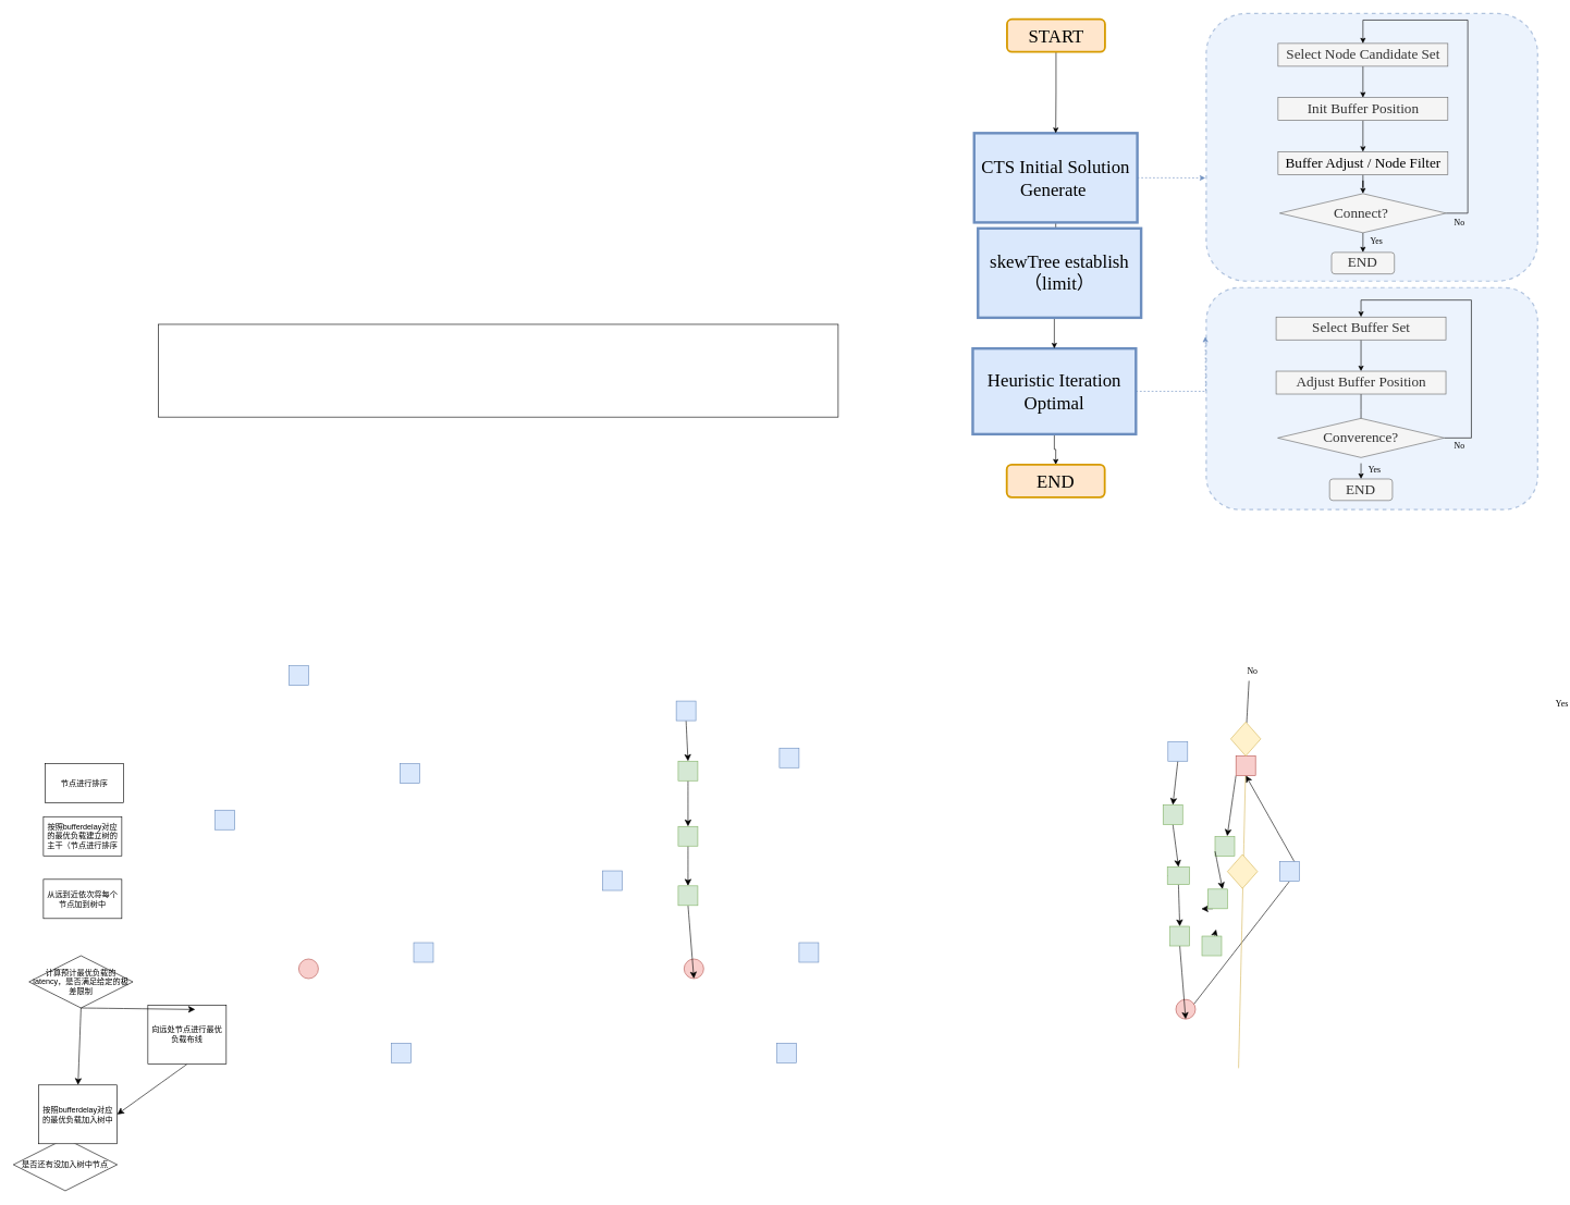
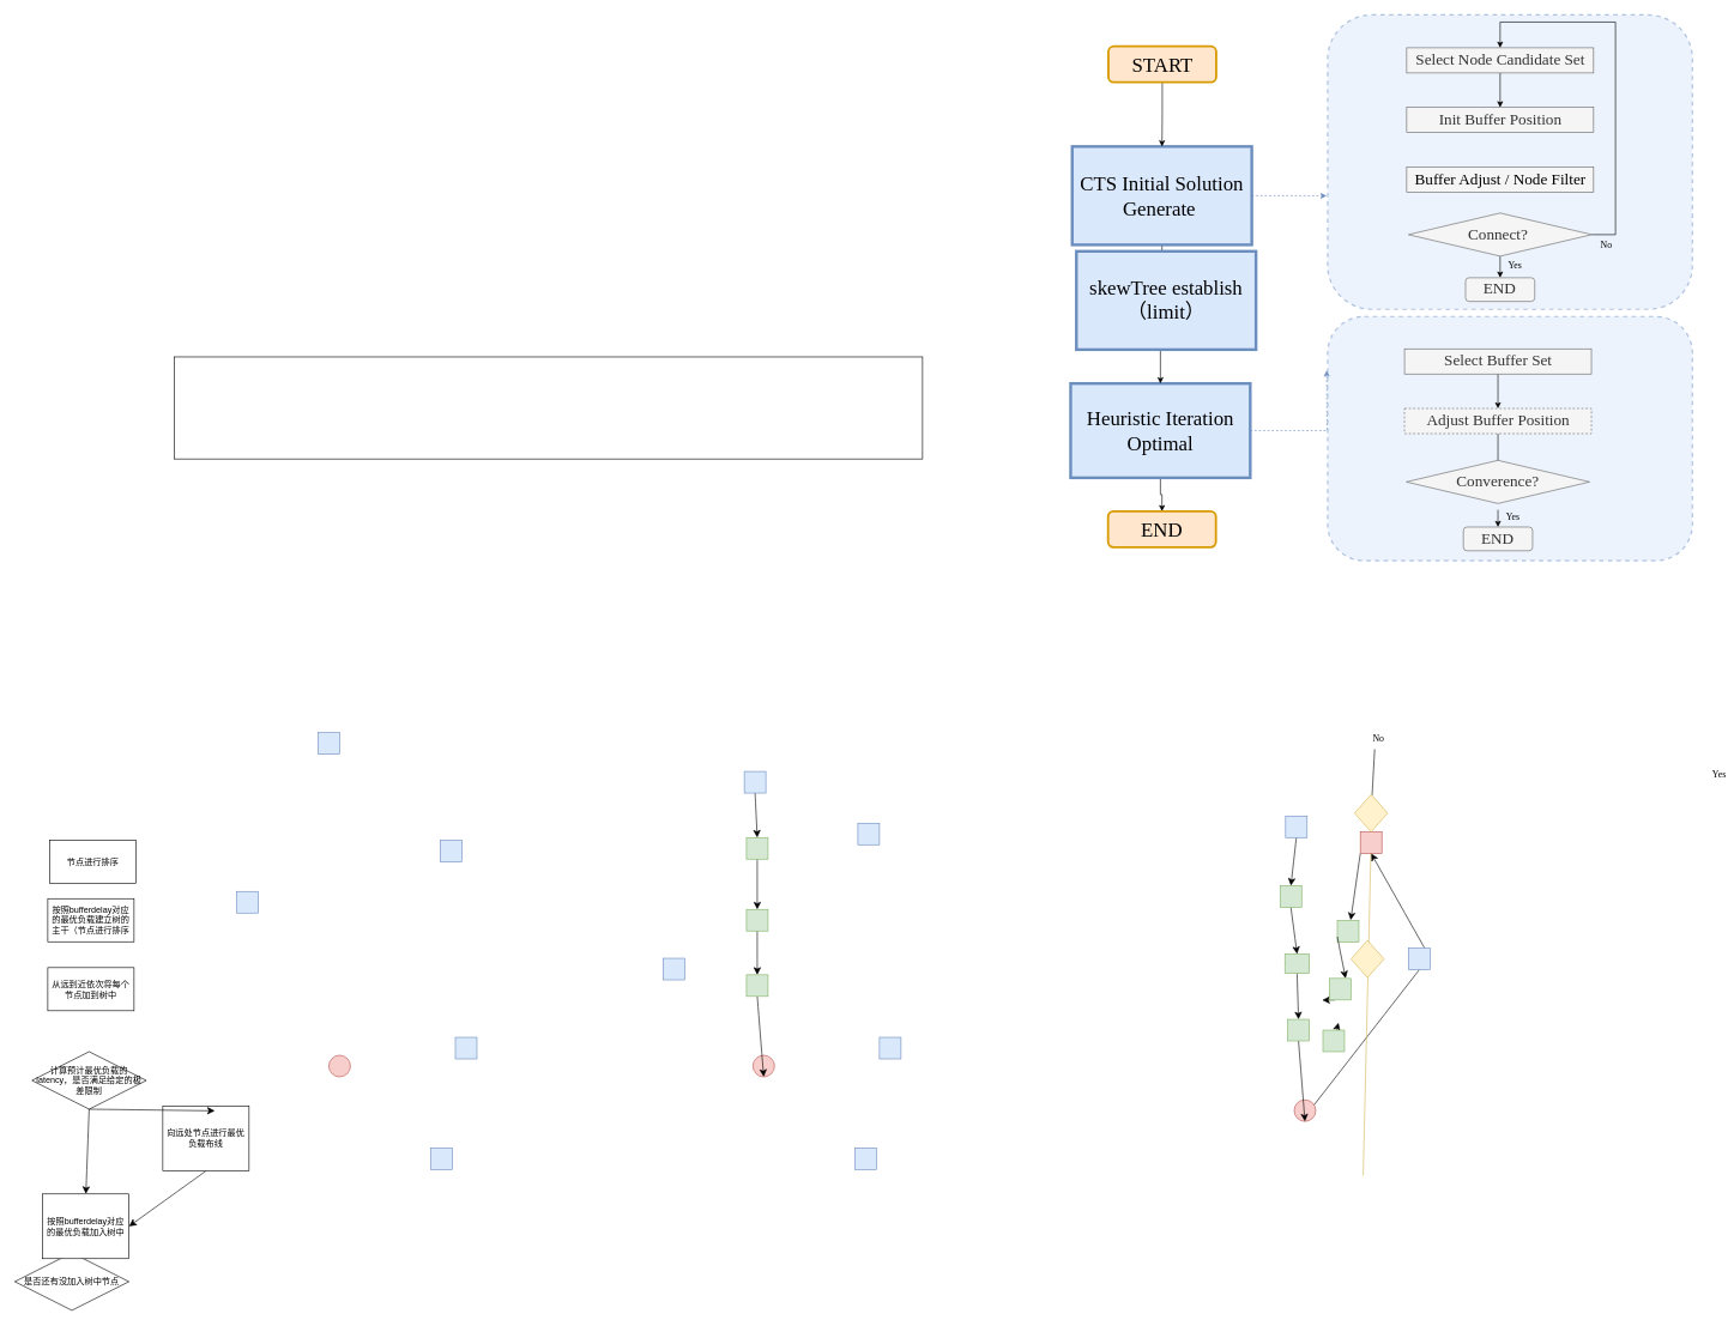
- <mxCell id="60" value="&lt;font style=&quot;font-size: 28px;&quot;&gt;START&lt;/font&gt;" style="rounded=1;whiteSpace=wrap;html=1;strokeColor=#d79b00;fontFamily=Times New Roman;fillColor=#ffe6cc;strokeWidth=3;" vertex="1" parent="50"><mxGeometry x="90.5" y="8.77" width="150" height="50" as="geometry" /></mxCell>
+ <mxCell id="60" value="&lt;font style=&quot;font-size: 28px;&quot;&gt;START&lt;/font&gt;" style="rounded=1;whiteSpace=wrap;html=1;strokeColor=#d79b00;fontFamily=Times New Roman;fillColor=#ffe6cc;strokeWidth=3;" vertex="1" parent="50"><mxGeometry x="90.5" y="43.77" width="150" height="50" as="geometry" /></mxCell>
- <mxCell id="66" style="edgeStyle=orthogonalEdgeStyle;rounded=0;orthogonalLoop=1;jettySize=auto;html=1;exitX=0.5;exitY=1;exitDx=0;exitDy=0;fontFamily=Times New Roman;" edge="1" parent="50" source="67" target="65"><mxGeometry relative="1" as="geometry" /></mxCell>
- <mxCell id="64" style="edgeStyle=orthogonalEdgeStyle;rounded=0;orthogonalLoop=1;jettySize=auto;html=1;exitX=0.5;exitY=1;exitDx=0;exitDy=0;fontFamily=Times New Roman;" edge="1" parent="50" source="65" target="72"><mxGeometry relative="1" as="geometry" /></mxCell>
- <mxCell id="81" style="edgeStyle=orthogonalEdgeStyle;rounded=0;orthogonalLoop=1;jettySize=auto;html=1;exitX=1;exitY=0.5;exitDx=0;exitDy=0;fontFamily=Times New Roman;entryX=0.5;entryY=0;entryDx=0;entryDy=0;" edge="1" parent="74" source="84" target="76"><mxGeometry relative="1" as="geometry"><mxPoint x="130" y="10" as="targetPoint" /><Array as="points"><mxPoint x="299" y="221" /><mxPoint x="299" y="10" /><mxPoint x="130" y="10" /></Array><mxPoint x="257.5" y="302" as="sourcePoint" /></mxGeometry></mxCell>
- <mxCell id="82" value="No" style="edgeLabel;html=1;align=center;verticalAlign=middle;resizable=0;points=[];labelBackgroundColor=none;fontFamily=Times New Roman;fontSize=13;" vertex="1" connectable="0" parent="81"><mxGeometry x="-0.215" y="2" relative="1" as="geometry"><mxPoint x="-17" y="145" as="offset" /></mxGeometry></mxCell>
- <mxCell id="78" value="&lt;span&gt;Adjust Buffer Position&lt;/span&gt;" style="rounded=0;whiteSpace=wrap;html=1;strokeColor=#666666;fontFamily=Times New Roman;fontSize=22;container=0;fillColor=#f5f5f5;fontColor=#333333;" vertex="1" parent="74"><mxGeometry y="119" width="260" height="35" as="geometry" /></mxCell>
+ <mxCell id="78" value="&lt;span&gt;Adjust Buffer Position&lt;/span&gt;" style="rounded=0;whiteSpace=wrap;html=1;strokeColor=#666666;fontFamily=Times New Roman;fontSize=22;container=0;fillColor=#f5f5f5;fontColor=#333333;dashed=1;" vertex="1" parent="74"><mxGeometry y="119" width="260" height="35" as="geometry" /></mxCell>
